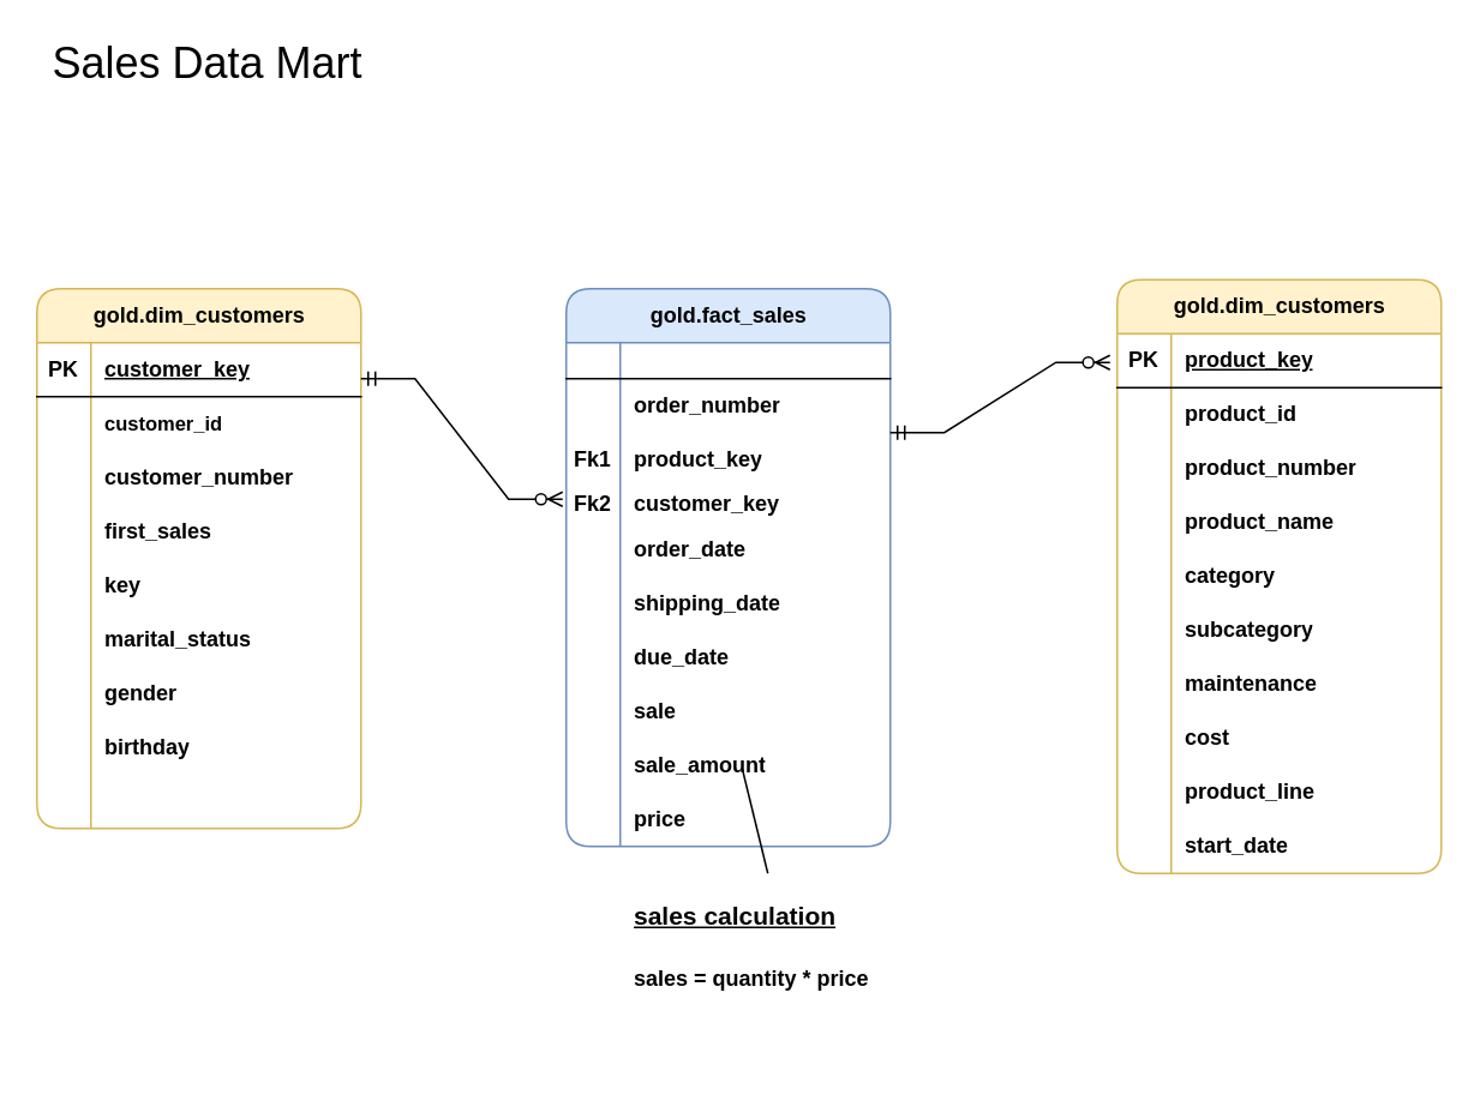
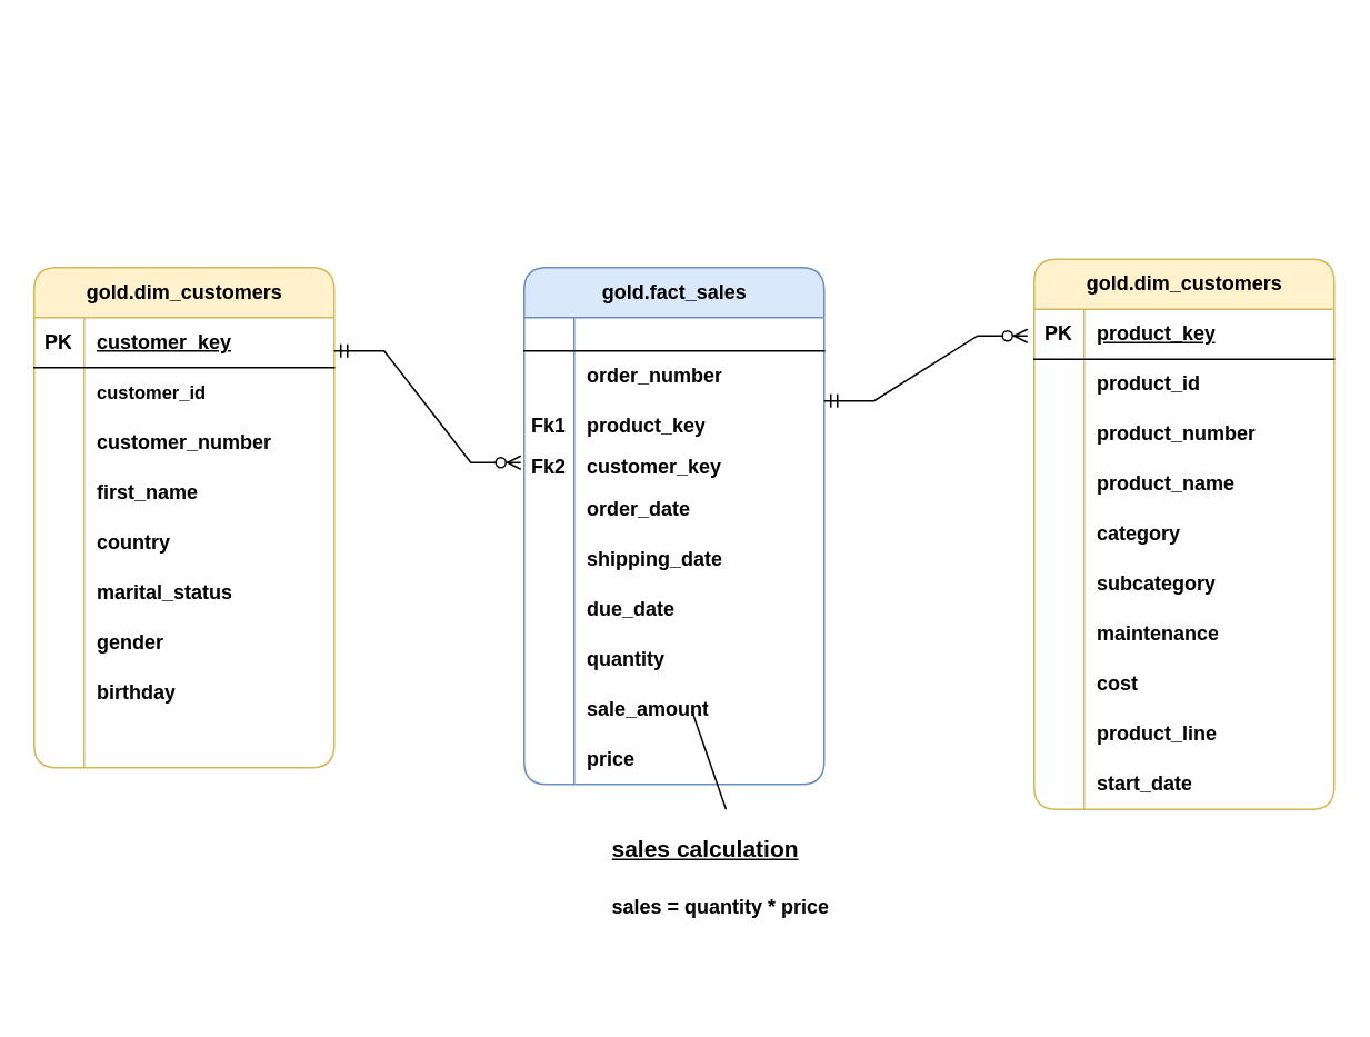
- <mxCell id="2" value="&lt;font style=&quot;font-size: 24px;&quot;&gt;Sales Data Mart&lt;/font&gt;" style="text;html=1;align=center;verticalAlign=middle;whiteSpace=wrap;rounded=0;" vertex="1" parent="1"><mxGeometry x="20" y="20" width="190" height="30" as="geometry" /></mxCell>
- <mxCell id="15" value="&lt;b&gt;first_sales&lt;/b&gt;" style="shape=partialRectangle;connectable=0;fillColor=none;top=0;left=0;bottom=0;right=0;align=left;spacingLeft=6;overflow=hidden;whiteSpace=wrap;html=1;strokeWidth=9;perimeterSpacing=16;" vertex="1" parent="13"><mxGeometry x="30" width="150" height="30" as="geometry"><mxRectangle width="150" height="30" as="alternateBounds" /></mxGeometry></mxCell>
+ <mxCell id="15" value="&lt;b&gt;first_name&lt;/b&gt;" style="shape=partialRectangle;connectable=0;fillColor=none;top=0;left=0;bottom=0;right=0;align=left;spacingLeft=6;overflow=hidden;whiteSpace=wrap;html=1;strokeWidth=9;perimeterSpacing=16;" vertex="1" parent="13"><mxGeometry x="30" width="150" height="30" as="geometry"><mxRectangle width="150" height="30" as="alternateBounds" /></mxGeometry></mxCell>
- <mxCell id="18" value="&lt;b&gt;key&lt;/b&gt;" style="shape=partialRectangle;connectable=0;fillColor=none;top=0;left=0;bottom=0;right=0;align=left;spacingLeft=6;overflow=hidden;whiteSpace=wrap;html=1;strokeWidth=9;perimeterSpacing=16;" vertex="1" parent="16"><mxGeometry x="30" width="150" height="30" as="geometry"><mxRectangle width="150" height="30" as="alternateBounds" /></mxGeometry></mxCell>
+ <mxCell id="18" value="&lt;b&gt;country&lt;/b&gt;" style="shape=partialRectangle;connectable=0;fillColor=none;top=0;left=0;bottom=0;right=0;align=left;spacingLeft=6;overflow=hidden;whiteSpace=wrap;html=1;strokeWidth=9;perimeterSpacing=16;" vertex="1" parent="16"><mxGeometry x="30" width="150" height="30" as="geometry"><mxRectangle width="150" height="30" as="alternateBounds" /></mxGeometry></mxCell>
- <mxCell id="55" value="&lt;b&gt;sale&lt;/b&gt;" style="shape=partialRectangle;connectable=0;fillColor=none;top=0;left=0;bottom=0;right=0;align=left;spacingLeft=6;overflow=hidden;whiteSpace=wrap;html=1;strokeWidth=1;perimeterSpacing=16;" vertex="1" parent="53"><mxGeometry x="30" width="150" height="30" as="geometry"><mxRectangle width="150" height="30" as="alternateBounds" /></mxGeometry></mxCell>
+ <mxCell id="55" value="&lt;b&gt;quantity&lt;/b&gt;" style="shape=partialRectangle;connectable=0;fillColor=none;top=0;left=0;bottom=0;right=0;align=left;spacingLeft=6;overflow=hidden;whiteSpace=wrap;html=1;strokeWidth=1;perimeterSpacing=16;" vertex="1" parent="53"><mxGeometry x="30" width="150" height="30" as="geometry"><mxRectangle width="150" height="30" as="alternateBounds" /></mxGeometry></mxCell>
- <mxCell id="95" value="&lt;h1 style=&quot;margin-top: 0px;&quot;&gt;&lt;font style=&quot;font-size: 14px;&quot;&gt;&lt;u&gt;sales calculation&lt;/u&gt;&lt;/font&gt;&lt;/h1&gt;&lt;p&gt;&lt;b&gt;sales = quantity * price&lt;/b&gt;&lt;/p&gt;" style="text;html=1;whiteSpace=wrap;overflow=hidden;rounded=0;" vertex="1" parent="1"><mxGeometry x="350" y="485" width="180" height="115" as="geometry" /></mxCell>
+ <mxCell id="95" value="&lt;h1 style=&quot;margin-top: 0px;&quot;&gt;&lt;font style=&quot;font-size: 14px;&quot;&gt;&lt;u&gt;sales calculation&lt;/u&gt;&lt;/font&gt;&lt;/h1&gt;&lt;p&gt;&lt;b&gt;sales = quantity * price&lt;/b&gt;&lt;/p&gt;" style="text;html=1;whiteSpace=wrap;overflow=hidden;rounded=0;" vertex="1" parent="1"><mxGeometry x="365" y="485" width="180" height="115" as="geometry" /></mxCell>
